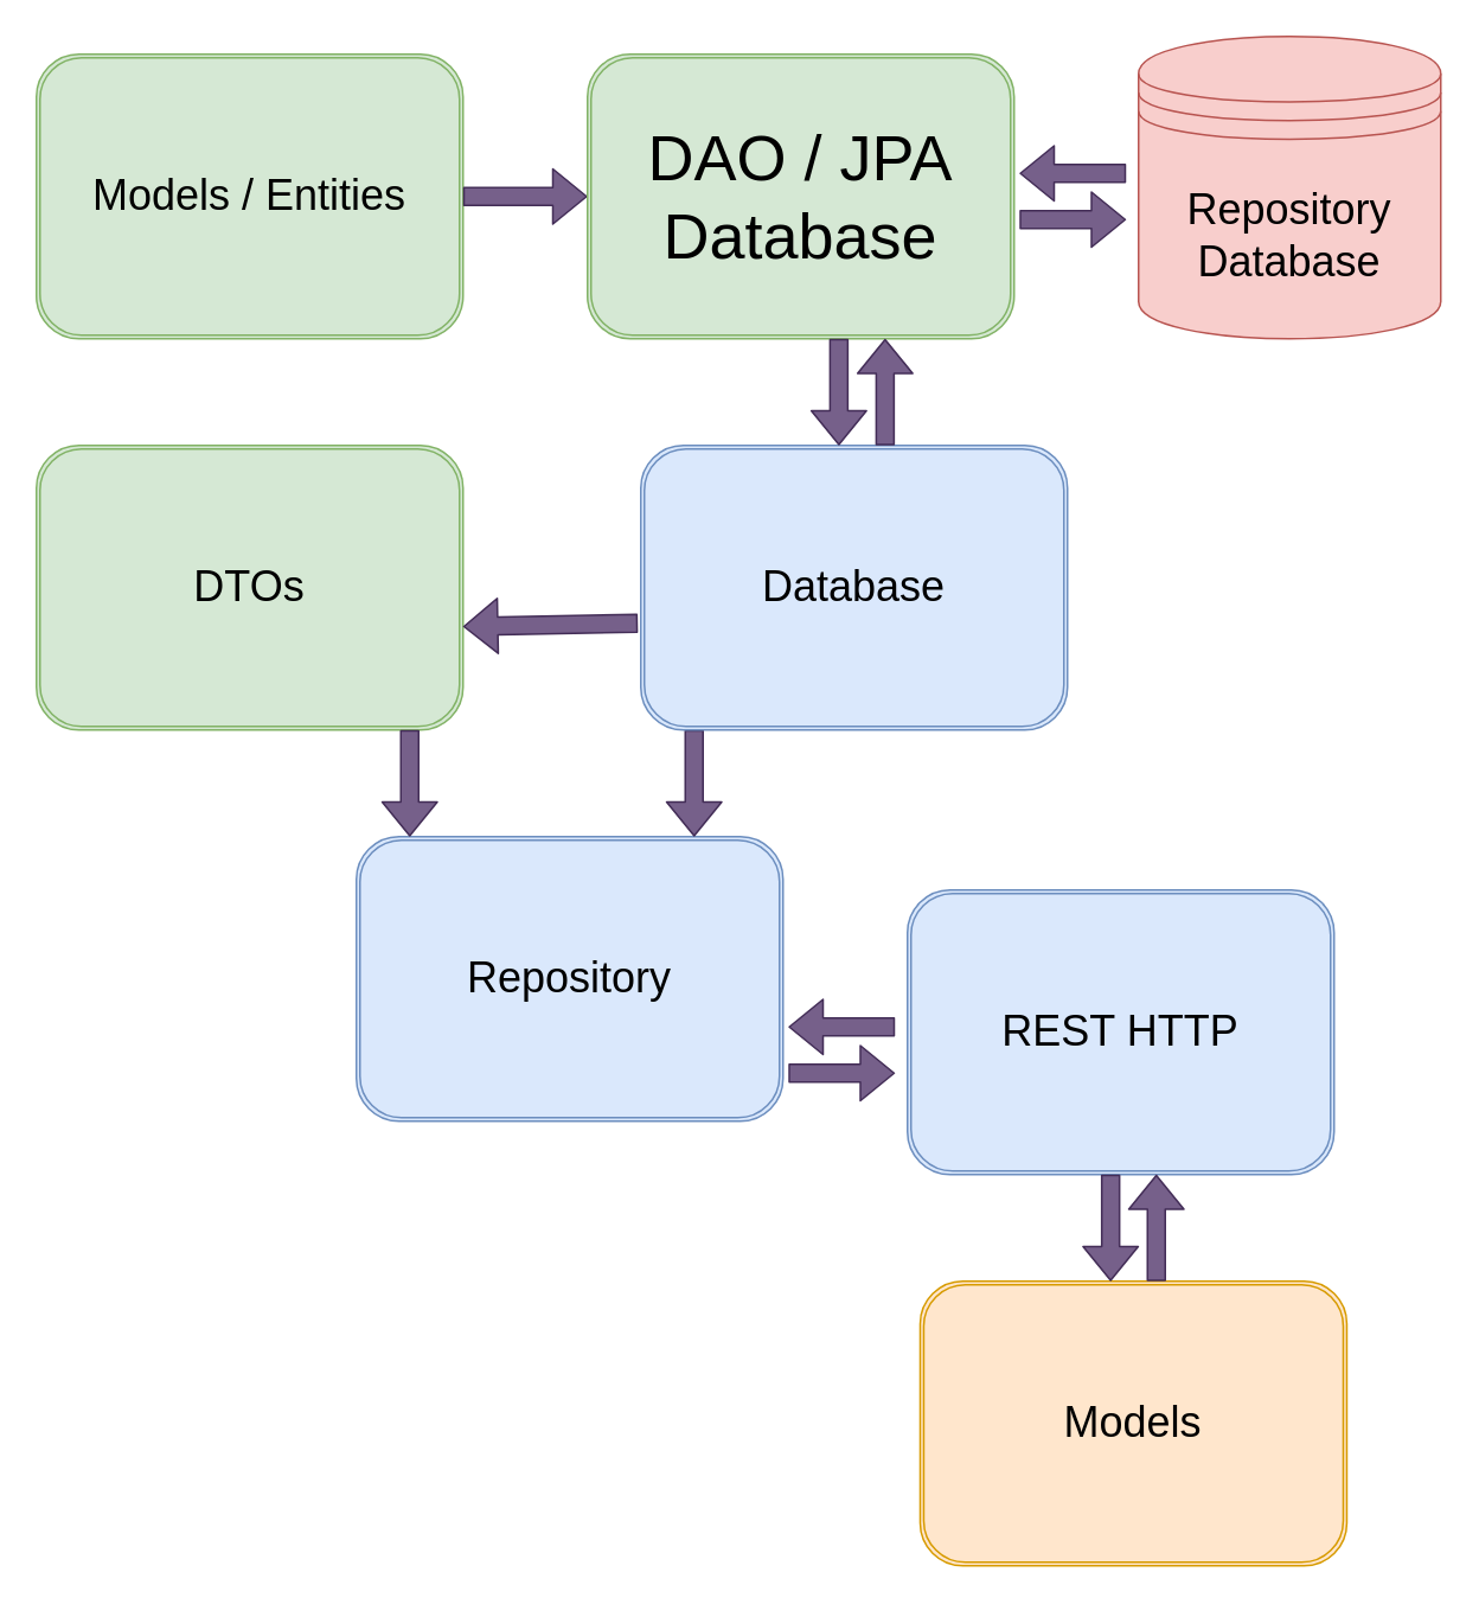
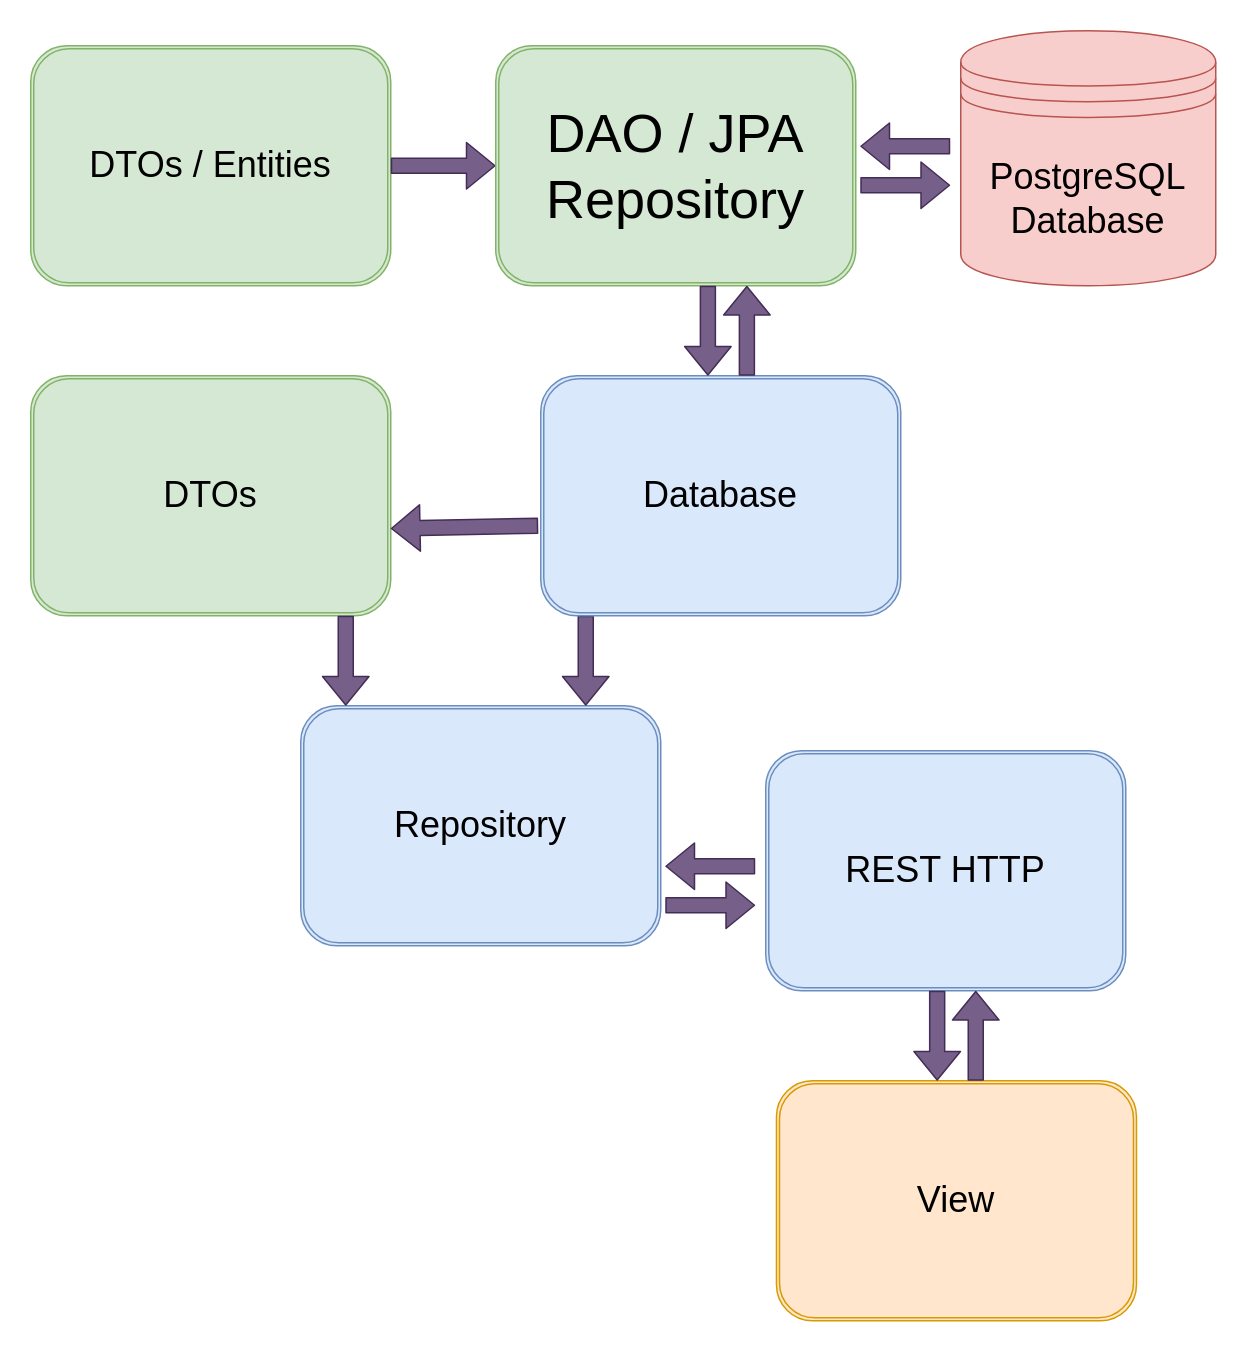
- <mxCell id="3" value="&lt;font style=&quot;font-size: 24px&quot;&gt;Models / Entities&lt;/font&gt;" style="shape=ext;double=1;rounded=1;whiteSpace=wrap;html=1;fillColor=#d5e8d4;strokeColor=#82b366;" vertex="1" parent="1"><mxGeometry x="20" y="30" width="240" height="160" as="geometry" /></mxCell>
+ <mxCell id="3" value="&lt;font style=&quot;font-size: 24px&quot;&gt;DTOs / Entities&lt;/font&gt;" style="shape=ext;double=1;rounded=1;whiteSpace=wrap;html=1;fillColor=#d5e8d4;strokeColor=#82b366;" vertex="1" parent="1"><mxGeometry x="20" y="30" width="240" height="160" as="geometry" /></mxCell>
- <mxCell id="9" value="&lt;font style=&quot;font-size: 36px&quot;&gt;DAO / JPA Database&lt;/font&gt;" style="shape=ext;double=1;rounded=1;whiteSpace=wrap;html=1;fillColor=#d5e8d4;strokeColor=#82b366;" vertex="1" parent="1"><mxGeometry x="330" y="30" width="240" height="160" as="geometry" /></mxCell>
+ <mxCell id="9" value="&lt;font style=&quot;font-size: 36px&quot;&gt;DAO / JPA Repository&lt;/font&gt;" style="shape=ext;double=1;rounded=1;whiteSpace=wrap;html=1;fillColor=#d5e8d4;strokeColor=#82b366;" vertex="1" parent="1"><mxGeometry x="330" y="30" width="240" height="160" as="geometry" /></mxCell>
- <mxCell id="2" value="&lt;font style=&quot;font-size: 24px&quot;&gt;Repository Database&lt;/font&gt;" style="shape=datastore;whiteSpace=wrap;html=1;fillColor=#f8cecc;strokeColor=#b85450;" vertex="1" parent="1"><mxGeometry x="640" y="20" width="170" height="170" as="geometry" /></mxCell>
+ <mxCell id="2" value="&lt;font style=&quot;font-size: 24px&quot;&gt;PostgreSQL Database&lt;/font&gt;" style="shape=datastore;whiteSpace=wrap;html=1;fillColor=#f8cecc;strokeColor=#b85450;" vertex="1" parent="1"><mxGeometry x="640" y="20" width="170" height="170" as="geometry" /></mxCell>
- <mxCell id="7" value="&lt;span style=&quot;font-size: 24px&quot;&gt;Models&lt;/span&gt;" style="shape=ext;double=1;rounded=1;whiteSpace=wrap;html=1;fillColor=#ffe6cc;strokeColor=#d79b00;" vertex="1" parent="1"><mxGeometry x="517.15" y="720" width="240" height="160" as="geometry" /></mxCell>
+ <mxCell id="7" value="&lt;span style=&quot;font-size: 24px&quot;&gt;View&lt;/span&gt;" style="shape=ext;double=1;rounded=1;whiteSpace=wrap;html=1;fillColor=#ffe6cc;strokeColor=#d79b00;" vertex="1" parent="1"><mxGeometry x="517.15" y="720" width="240" height="160" as="geometry" /></mxCell>
